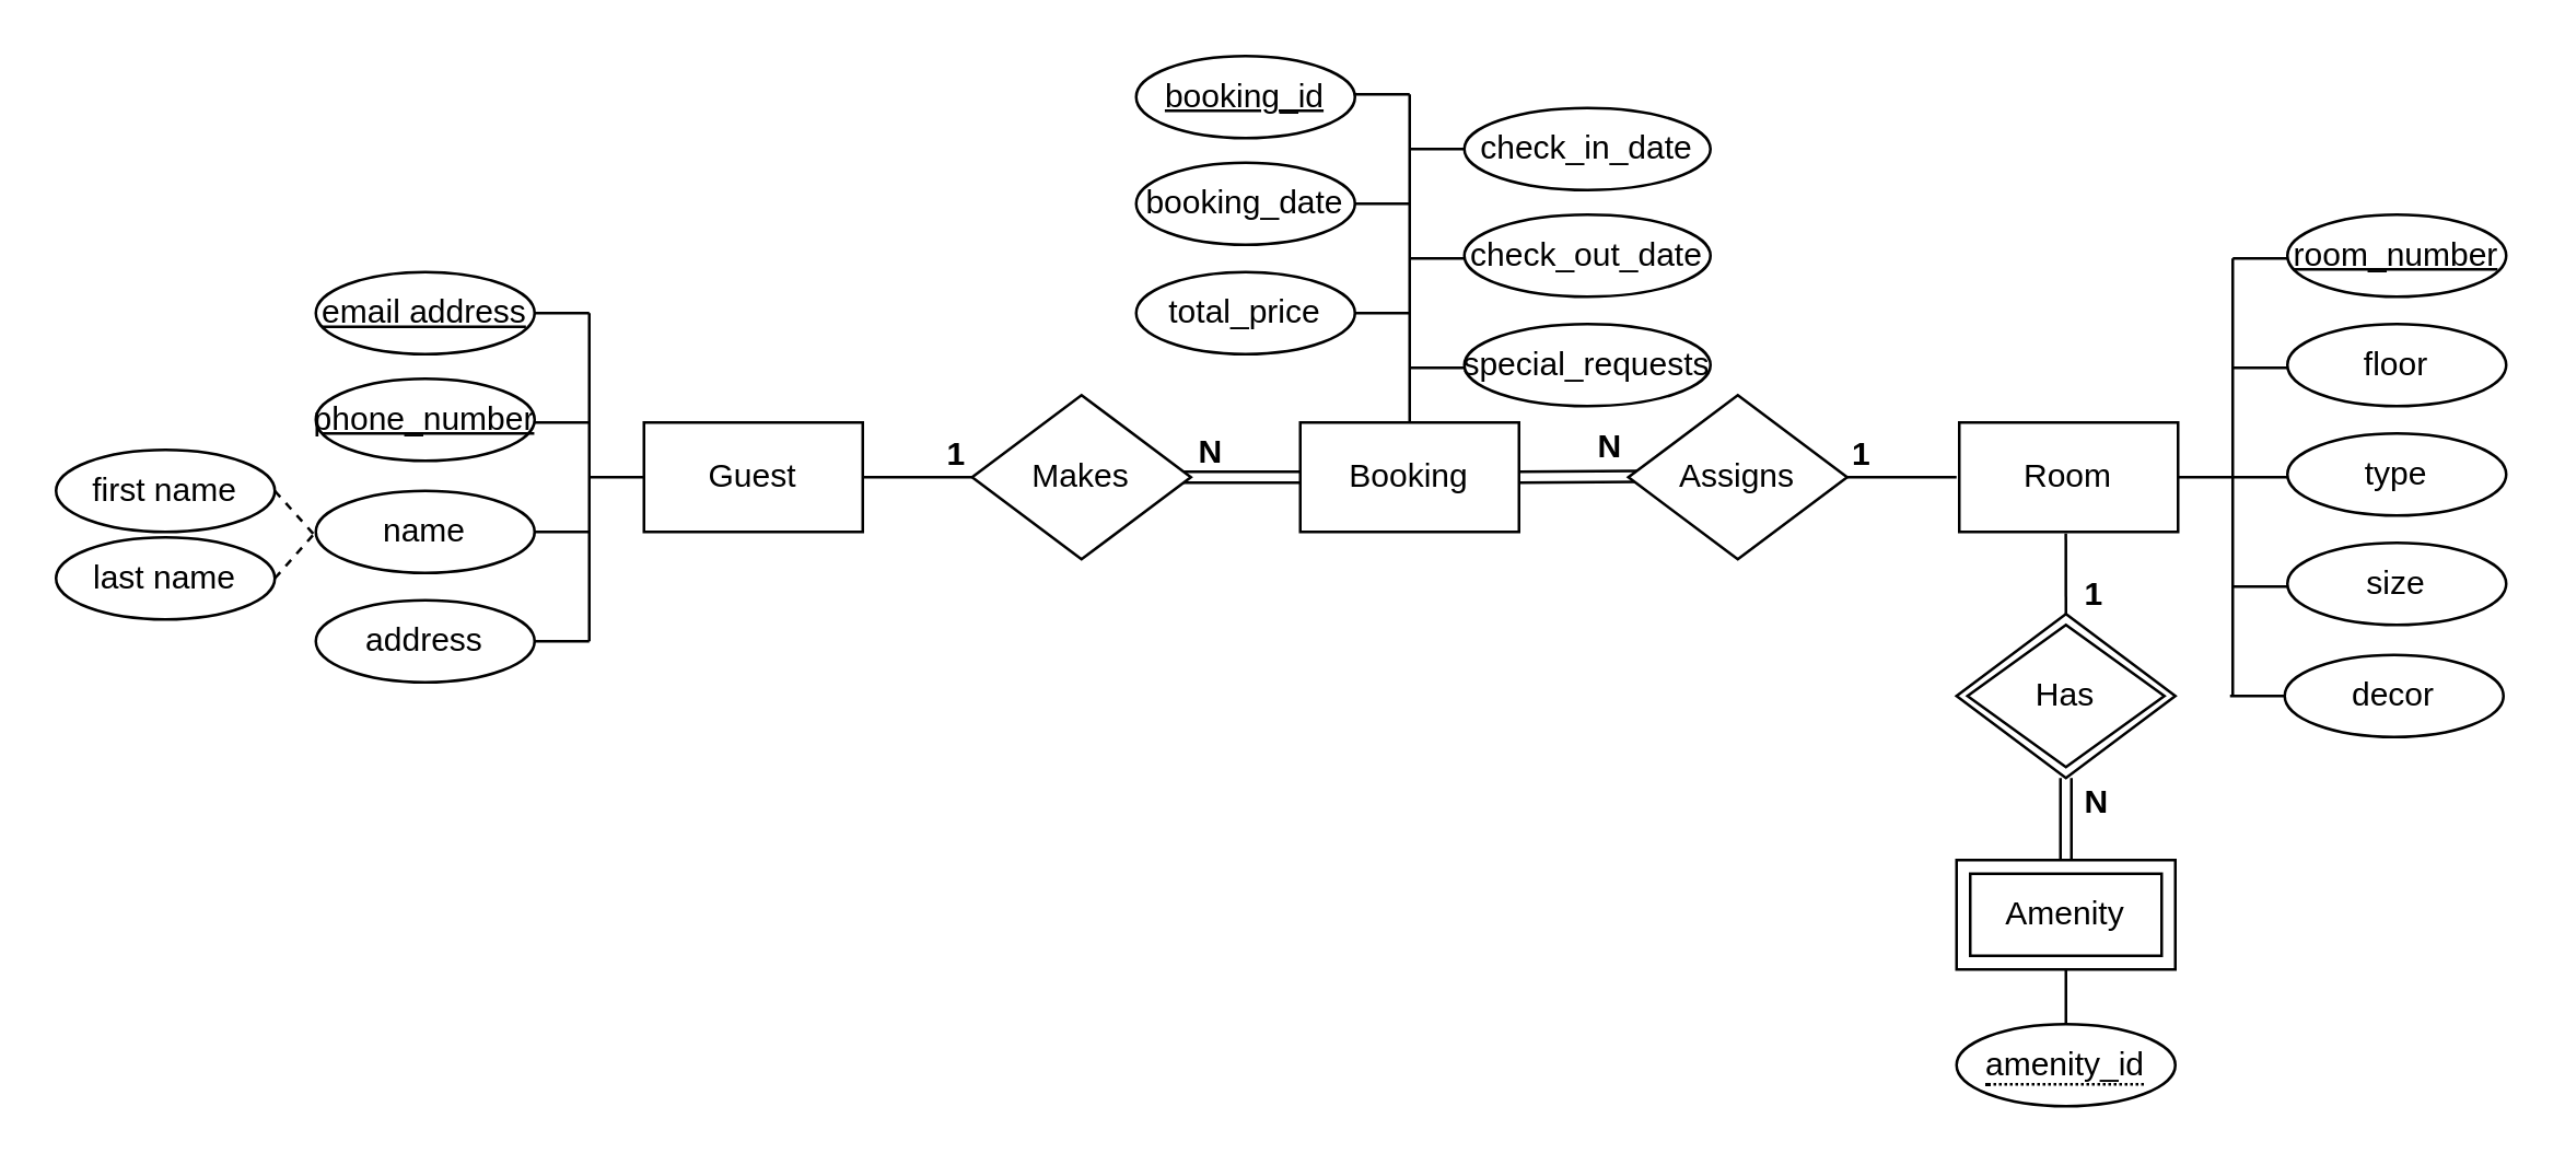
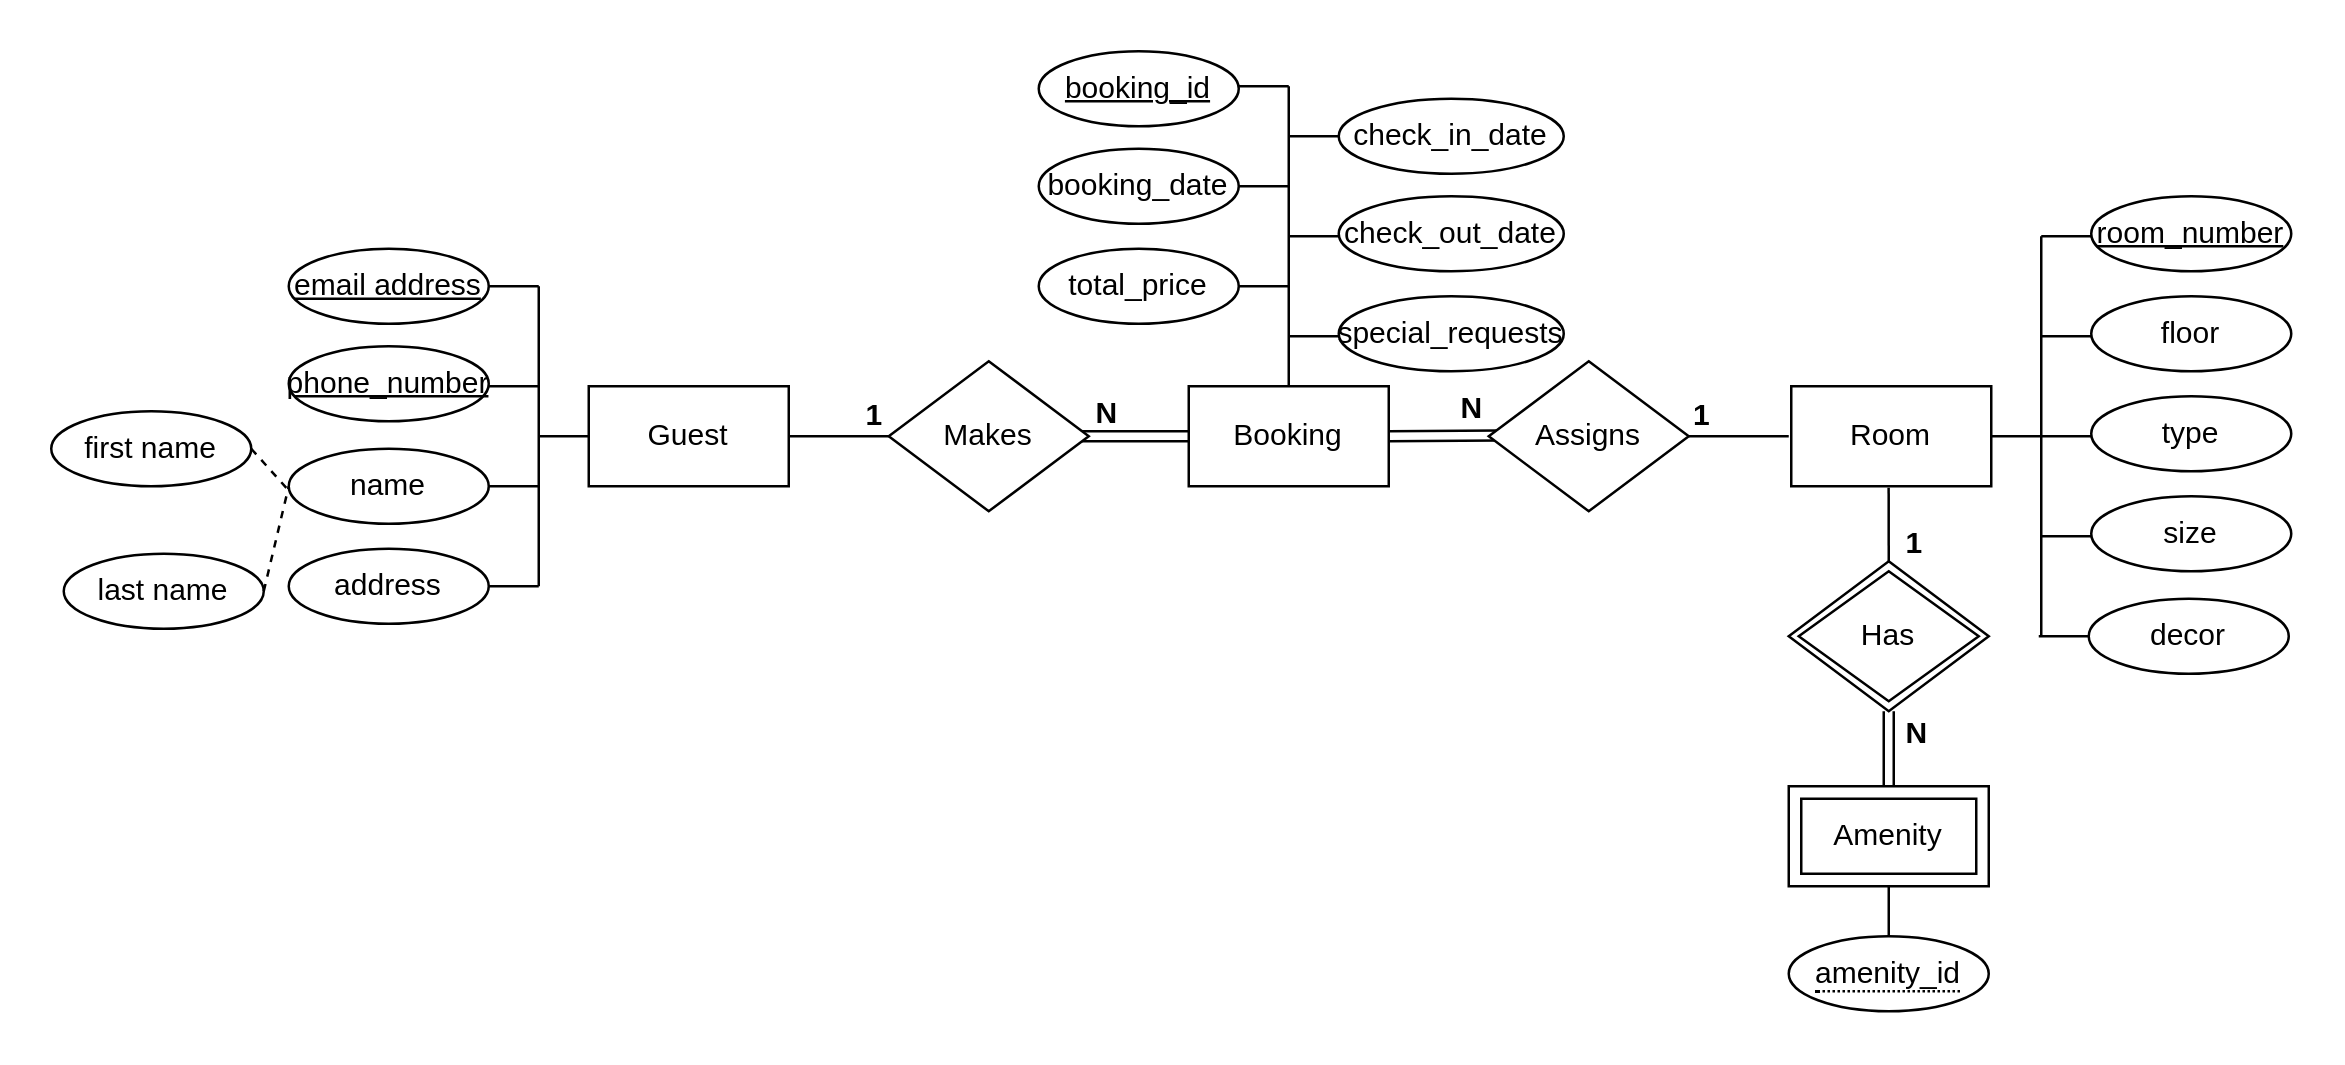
- <mxCell id="6" value="last name" style="ellipse;whiteSpace=wrap;html=1;align=center;" vertex="1" parent="1"><mxGeometry x="20" y="196" width="80" height="30" as="geometry" /></mxCell>
+ <mxCell id="6" value="last name" style="ellipse;whiteSpace=wrap;html=1;align=center;" vertex="1" parent="1"><mxGeometry x="25" y="221" width="80" height="30" as="geometry" /></mxCell>
